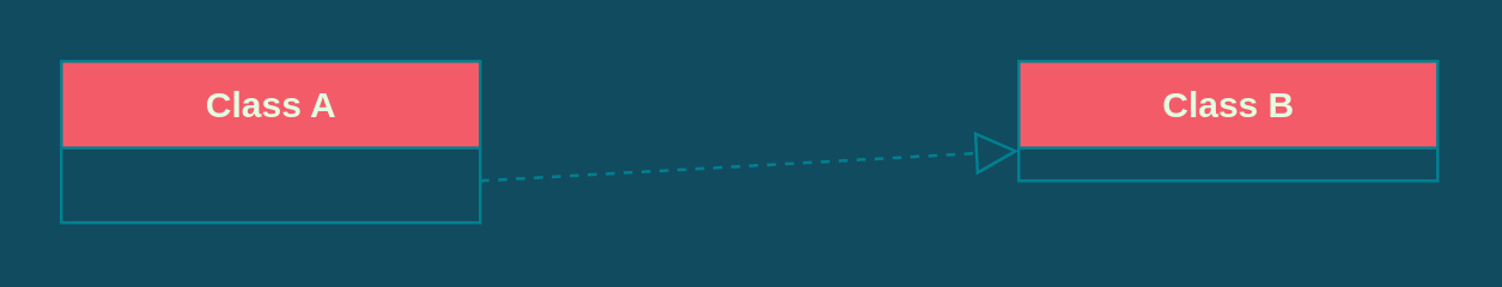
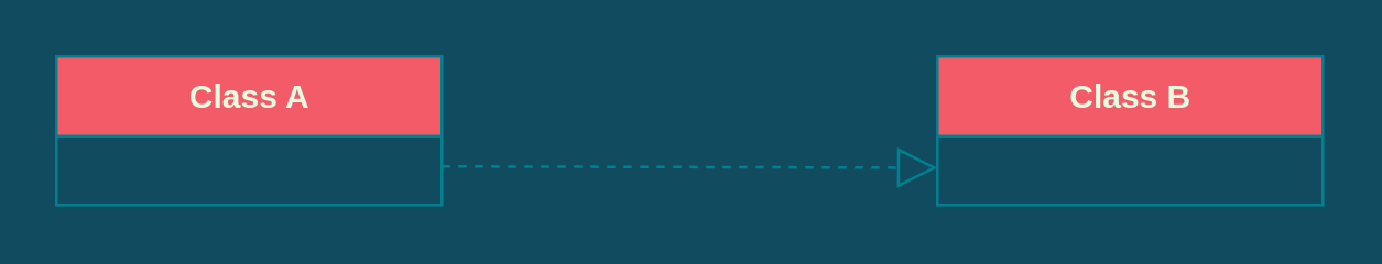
- <mxCell id="3" value="Class B" style="swimlane;fontStyle=1;align=center;verticalAlign=middle;childLayout=stackLayout;horizontal=1;startSize=29;horizontalStack=0;resizeParent=1;resizeParentMax=0;resizeLast=0;collapsible=0;marginBottom=0;html=1;rounded=0;sketch=0;fontColor=#E4FDE1;strokeColor=#028090;fillColor=#F45B69;" vertex="1" parent="1"><mxGeometry x="340" y="20" width="140" height="40" as="geometry" /></mxCell>
+ <mxCell id="3" value="Class B" style="swimlane;fontStyle=1;align=center;verticalAlign=middle;childLayout=stackLayout;horizontal=1;startSize=29;horizontalStack=0;resizeParent=1;resizeParentMax=0;resizeLast=0;collapsible=0;marginBottom=0;html=1;rounded=0;sketch=0;fontColor=#E4FDE1;strokeColor=#028090;fillColor=#F45B69;" vertex="1" parent="1"><mxGeometry x="340" y="20" width="140" height="54" as="geometry" /></mxCell>
